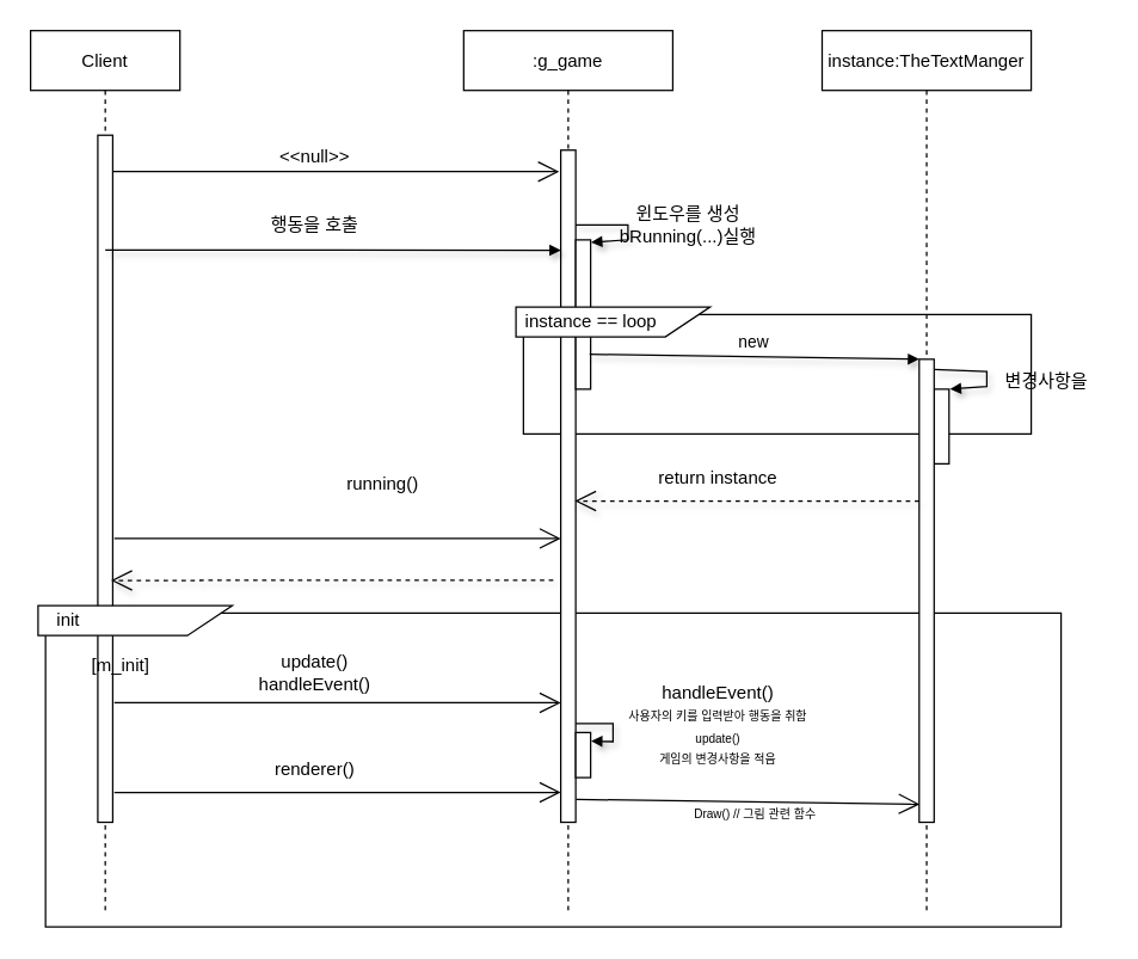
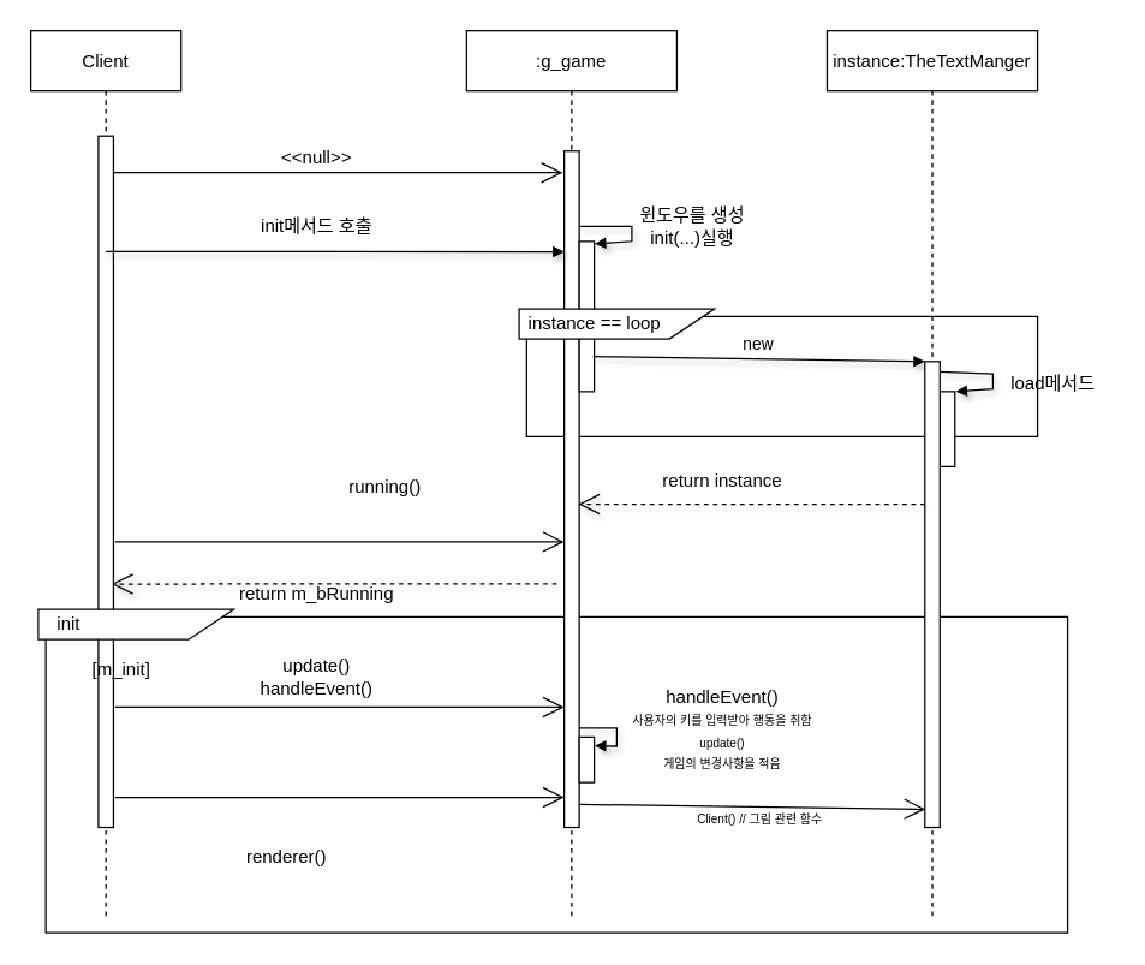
- <mxCell id="11" value="행동을 호출" style="text;html=1;align=center;verticalAlign=middle;resizable=0;points=[];autosize=1;strokeColor=none;fillColor=none;" vertex="1" parent="1"><mxGeometry x="160" y="135" width="100" height="30" as="geometry" /></mxCell>
+ <mxCell id="11" value="init메서드 호출" style="text;html=1;align=center;verticalAlign=middle;resizable=0;points=[];autosize=1;strokeColor=none;fillColor=none;" vertex="1" parent="1"><mxGeometry x="160" y="135" width="100" height="30" as="geometry" /></mxCell>
- <mxCell id="17" value="윈도우를 생성&lt;br&gt;bRunning(...)실행" style="text;html=1;align=center;verticalAlign=middle;resizable=0;points=[];autosize=1;strokeColor=none;fillColor=none;" vertex="1" parent="1"><mxGeometry x="410" y="130" width="100" height="40" as="geometry" /></mxCell>
+ <mxCell id="17" value="윈도우를 생성&lt;br&gt;init(...)실행" style="text;html=1;align=center;verticalAlign=middle;resizable=0;points=[];autosize=1;strokeColor=none;fillColor=none;" vertex="1" parent="1"><mxGeometry x="410" y="130" width="100" height="40" as="geometry" /></mxCell>
- <mxCell id="24" value="변경사항을" style="text;html=1;align=center;verticalAlign=middle;resizable=0;points=[];autosize=1;strokeColor=none;fillColor=none;" vertex="1" parent="1"><mxGeometry x="660" y="240" width="80" height="30" as="geometry" /></mxCell>
+ <mxCell id="24" value="load메서드" style="text;html=1;align=center;verticalAlign=middle;resizable=0;points=[];autosize=1;strokeColor=none;fillColor=none;" vertex="1" parent="1"><mxGeometry x="660" y="240" width="80" height="30" as="geometry" /></mxCell>
+ <mxCell id="30" value="&lt;div style=&quot;text-align: left;&quot;&gt;&lt;span style=&quot;background-color: initial;&quot;&gt;return m_bRunning&lt;/span&gt;&lt;/div&gt;" style="text;html=1;align=center;verticalAlign=middle;resizable=0;points=[];autosize=1;strokeColor=none;fillColor=none;" vertex="1" parent="1"><mxGeometry x="145" y="380" width="130" height="30" as="geometry" /></mxCell>
- <mxCell id="40" value="renderer()" style="text;html=1;align=center;verticalAlign=middle;resizable=0;points=[];autosize=1;strokeColor=none;fillColor=none;fontSize=12;" vertex="1" parent="1"><mxGeometry x="170" y="500" width="80" height="30" as="geometry" /></mxCell>
+ <mxCell id="40" value="renderer()" style="text;html=1;align=center;verticalAlign=middle;resizable=0;points=[];autosize=1;strokeColor=none;fillColor=none;fontSize=12;" vertex="1" parent="1"><mxGeometry x="150" y="555" width="80" height="30" as="geometry" /></mxCell>
- <mxCell id="38" value="Draw() // 그림 관련 함수" style="text;html=1;align=center;verticalAlign=middle;resizable=0;points=[];autosize=1;strokeColor=none;fillColor=none;fontSize=8;" vertex="1" parent="1"><mxGeometry x="440" y="530" width="130" height="30" as="geometry" /></mxCell>
+ <mxCell id="38" value="Client() // 그림 관련 함수" style="text;html=1;align=center;verticalAlign=middle;resizable=0;points=[];autosize=1;strokeColor=none;fillColor=none;fontSize=8;" vertex="1" parent="1"><mxGeometry x="440" y="530" width="130" height="30" as="geometry" /></mxCell>
